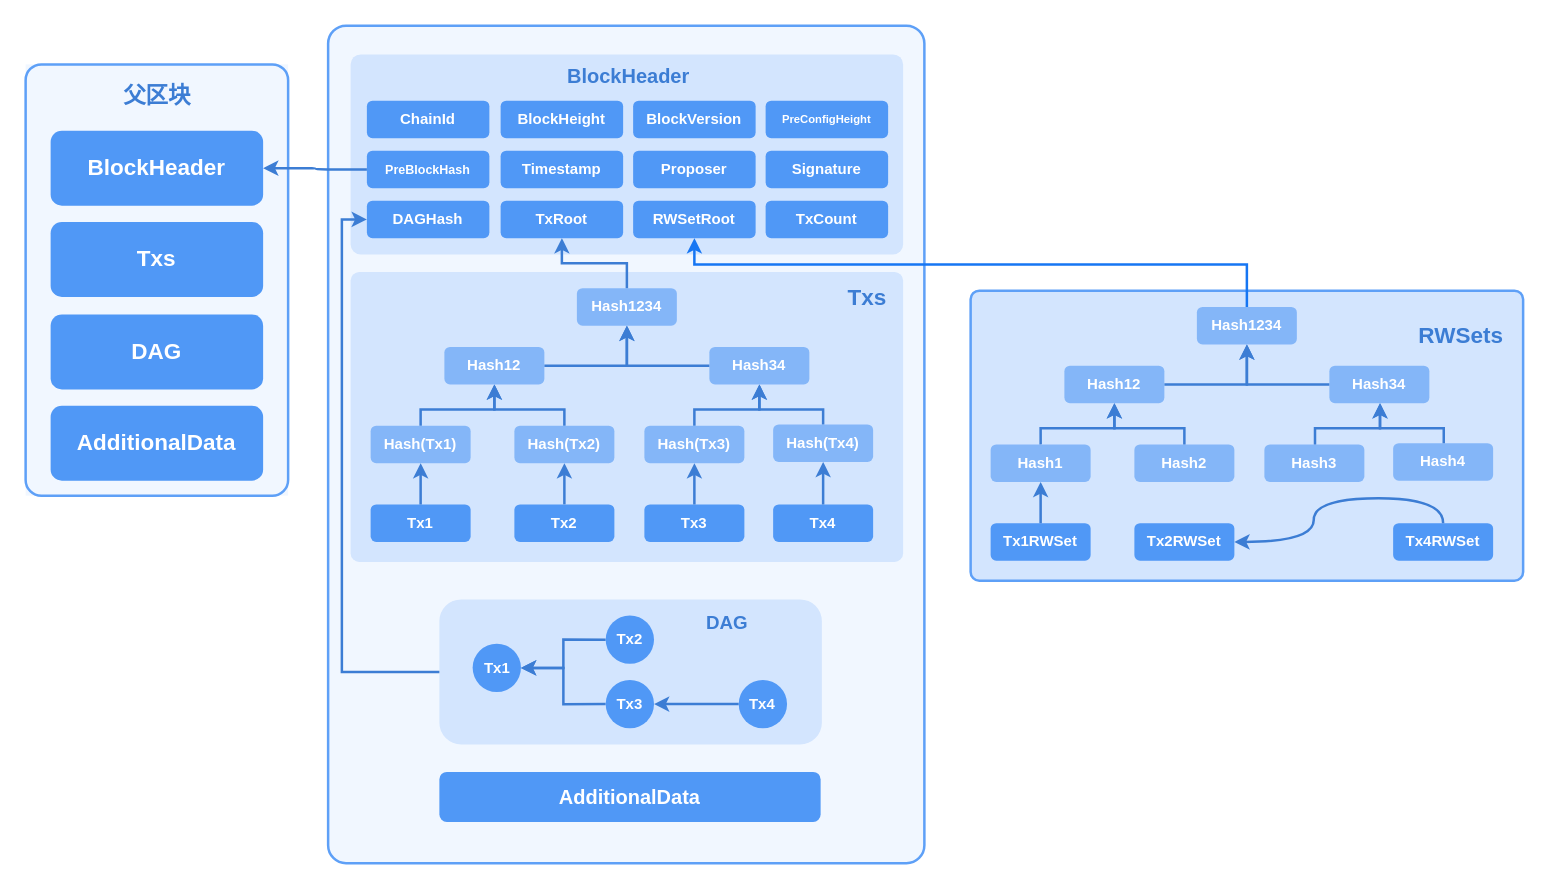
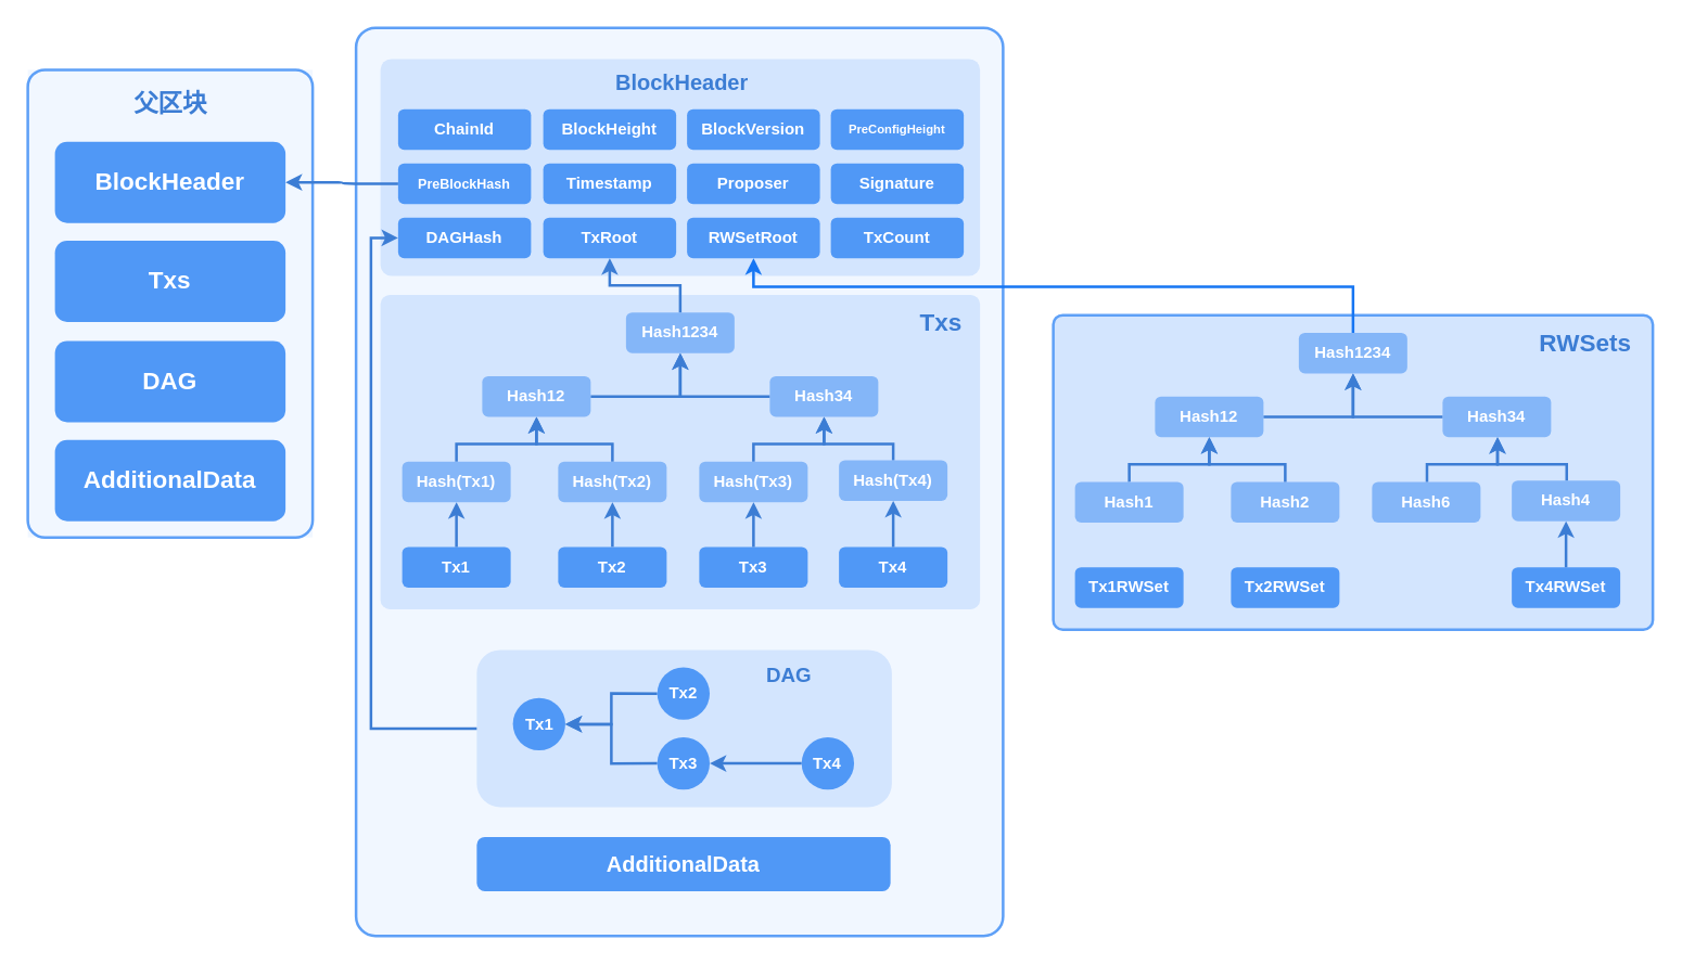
- <mxCell id="66" value="&lt;font color=&quot;#3c7dd4&quot;&gt;&lt;b&gt;RWSets&lt;/b&gt;&lt;/font&gt;" style="text;html=1;resizable=0;autosize=1;align=center;verticalAlign=middle;points=[];fillColor=none;strokeColor=none;rounded=0;fontSize=18;fontColor=#FFFFFF;" parent="1" vertex="1"><mxGeometry x="1128" y="254" width="79" height="27" as="geometry" /></mxCell>
+ <mxCell id="66" value="&lt;font color=&quot;#3c7dd4&quot;&gt;&lt;b&gt;RWSets&lt;/b&gt;&lt;/font&gt;" style="text;html=1;resizable=0;autosize=1;align=center;verticalAlign=middle;points=[];fillColor=none;strokeColor=none;rounded=0;fontSize=18;fontColor=#FFFFFF;" parent="1" vertex="1"><mxGeometry x="1128" y="239" width="79" height="27" as="geometry" /></mxCell>
- <mxCell id="75" value="&lt;font color=&quot;#ffffff&quot;&gt;&lt;b&gt;Hash3&lt;/b&gt;&lt;/font&gt;" style="rounded=1;whiteSpace=wrap;html=1;strokeColor=none;fillColor=#5098F6;opacity=60;" parent="1" vertex="1"><mxGeometry x="1011" y="355" width="80" height="30" as="geometry" /></mxCell>
+ <mxCell id="75" value="&lt;font color=&quot;#ffffff&quot;&gt;&lt;b&gt;Hash6&lt;/b&gt;&lt;/font&gt;" style="rounded=1;whiteSpace=wrap;html=1;strokeColor=none;fillColor=#5098F6;opacity=60;" parent="1" vertex="1"><mxGeometry x="1011" y="355" width="80" height="30" as="geometry" /></mxCell>
- <mxCell id="70" style="edgeStyle=orthogonalEdgeStyle;curved=1;orthogonalLoop=1;jettySize=auto;html=1;exitX=0.5;exitY=0;exitDx=0;exitDy=0;fontSize=15;fontColor=#FFFFFF;strokeWidth=2;strokeColor=#3C7DD4;" parent="1" source="67" target="68" edge="1"><mxGeometry relative="1" as="geometry" /></mxCell>
+ <mxCell id="70" style="edgeStyle=orthogonalEdgeStyle;curved=1;orthogonalLoop=1;jettySize=auto;html=1;exitX=0.5;exitY=0;exitDx=0;exitDy=0;fontSize=15;fontColor=#FFFFFF;strokeWidth=2;strokeColor=#3C7DD4;" parent="1" source="67" target="72" edge="1"><mxGeometry relative="1" as="geometry" /></mxCell>
- <mxCell id="71" style="edgeStyle=orthogonalEdgeStyle;curved=1;orthogonalLoop=1;jettySize=auto;html=1;exitX=0.5;exitY=0;exitDx=0;exitDy=0;fontSize=15;fontColor=#FFFFFF;strokeWidth=2;strokeColor=#3C7DD4;" parent="1" source="69" target="73" edge="1"><mxGeometry relative="1" as="geometry" /></mxCell>
